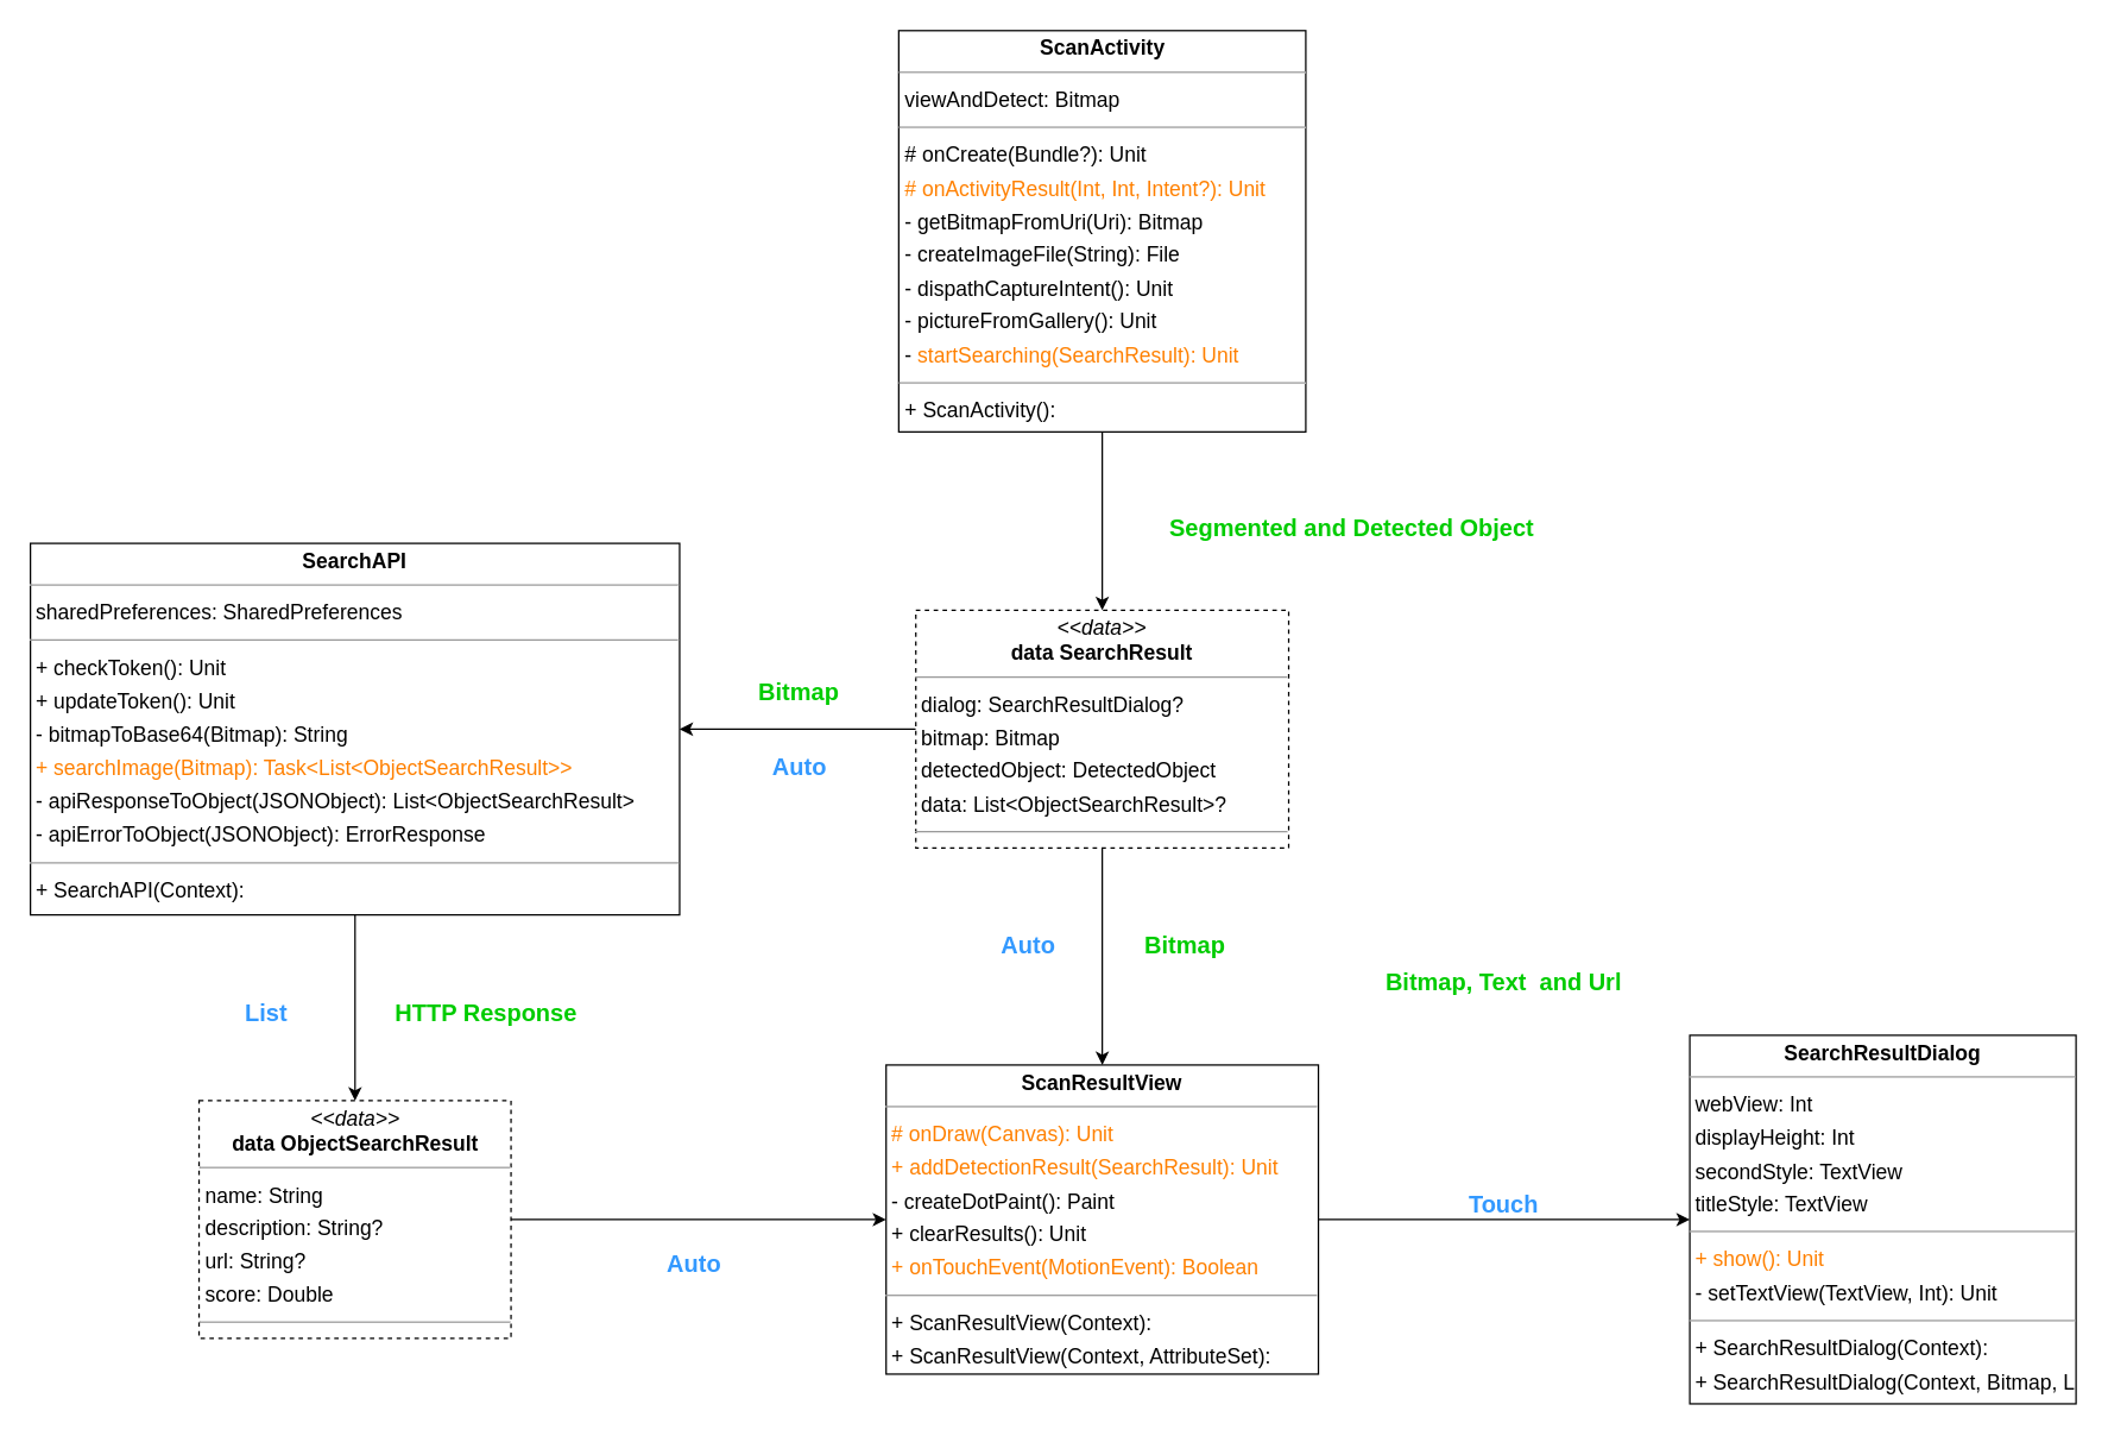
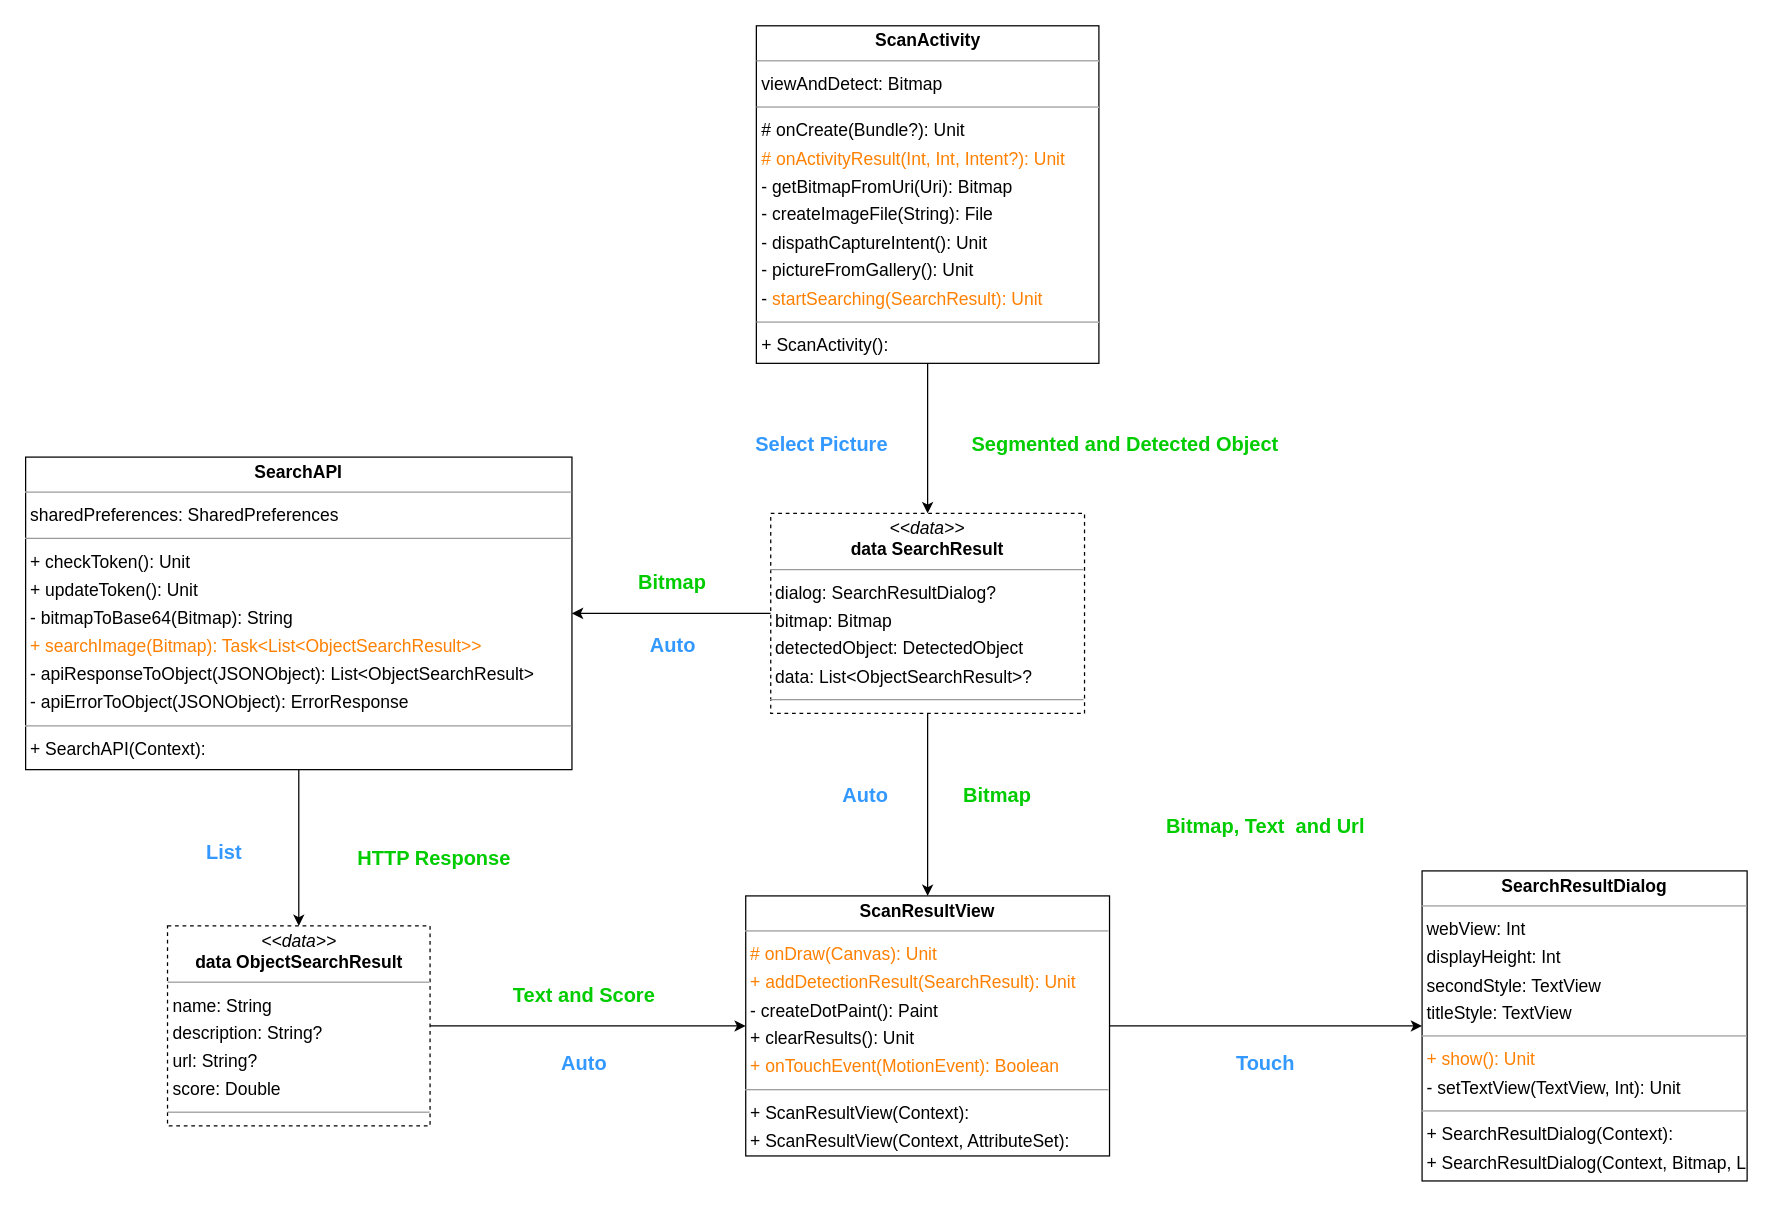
+ <mxCell id="20" value="&lt;b style=&quot;font-size: 16px;&quot;&gt;&lt;font style=&quot;font-size: 16px;&quot;&gt;Select Picture&lt;/font&gt;&lt;/b&gt;" style="text;html=1;strokeColor=none;fillColor=none;align=center;verticalAlign=middle;whiteSpace=wrap;rounded=0;fontColor=#3399FF;fontSize=16;" vertex="1" parent="1"><mxGeometry x="577" y="340" width="160" height="30" as="geometry" /></mxCell>
- <mxCell id="12" value="&lt;b style=&quot;font-size: 16px;&quot;&gt;&lt;font style=&quot;font-size: 16px;&quot;&gt;Segmented and Detected Object&amp;nbsp;&lt;/font&gt;&lt;/b&gt;" style="text;html=1;strokeColor=none;fillColor=none;align=center;verticalAlign=middle;whiteSpace=wrap;rounded=0;fontColor=#00CC00;fontSize=16;" vertex="1" parent="1"><mxGeometry x="777" y="340" width="270" height="30" as="geometry" /></mxCell>
+ <mxCell id="12" value="&lt;b style=&quot;font-size: 16px;&quot;&gt;&lt;font style=&quot;font-size: 16px;&quot;&gt;Segmented and Detected Object&amp;nbsp;&lt;/font&gt;&lt;/b&gt;" style="text;html=1;strokeColor=none;fillColor=none;align=center;verticalAlign=middle;whiteSpace=wrap;rounded=0;fontColor=#00CC00;fontSize=16;" vertex="1" parent="1"><mxGeometry x="767" y="340" width="270" height="30" as="geometry" /></mxCell>
- <mxCell id="17" value="&lt;b style=&quot;font-size: 16px;&quot;&gt;&lt;font style=&quot;font-size: 16px;&quot;&gt;HTTP Response&lt;/font&gt;&lt;/b&gt;" style="text;html=1;strokeColor=none;fillColor=none;align=center;verticalAlign=middle;whiteSpace=wrap;rounded=0;fontColor=#00CC00;fontSize=16;" vertex="1" parent="1"><mxGeometry x="257" y="666" width="140" height="30" as="geometry" /></mxCell>
+ <mxCell id="17" value="&lt;b style=&quot;font-size: 16px;&quot;&gt;&lt;font style=&quot;font-size: 16px;&quot;&gt;HTTP Response&lt;/font&gt;&lt;/b&gt;" style="text;html=1;strokeColor=none;fillColor=none;align=center;verticalAlign=middle;whiteSpace=wrap;rounded=0;fontColor=#00CC00;fontSize=16;" vertex="1" parent="1"><mxGeometry x="277" y="671" width="140" height="30" as="geometry" /></mxCell>
+ <mxCell id="19" value="&lt;font style=&quot;font-size: 16px;&quot;&gt;&lt;b style=&quot;font-size: 16px;&quot;&gt;Text and Score&lt;/b&gt;&lt;/font&gt;" style="text;html=1;strokeColor=none;fillColor=none;align=center;verticalAlign=middle;whiteSpace=wrap;rounded=0;fontColor=#00CC00;fontSize=16;" vertex="1" parent="1"><mxGeometry x="397" y="780" width="140" height="30" as="geometry" /></mxCell>
- <mxCell id="25" value="&lt;b style=&quot;font-size: 16px;&quot;&gt;&lt;font style=&quot;font-size: 16px;&quot;&gt;Touch&lt;/font&gt;&lt;/b&gt;" style="text;html=1;strokeColor=none;fillColor=none;align=center;verticalAlign=middle;whiteSpace=wrap;rounded=0;fontColor=#3399FF;fontSize=16;" vertex="1" parent="1"><mxGeometry x="967" y="795" width="90" height="30" as="geometry" /></mxCell>
+ <mxCell id="25" value="&lt;b style=&quot;font-size: 16px;&quot;&gt;&lt;font style=&quot;font-size: 16px;&quot;&gt;Touch&lt;/font&gt;&lt;/b&gt;" style="text;html=1;strokeColor=none;fillColor=none;align=center;verticalAlign=middle;whiteSpace=wrap;rounded=0;fontColor=#3399FF;fontSize=16;" vertex="1" parent="1"><mxGeometry x="967" y="835" width="90" height="30" as="geometry" /></mxCell>
